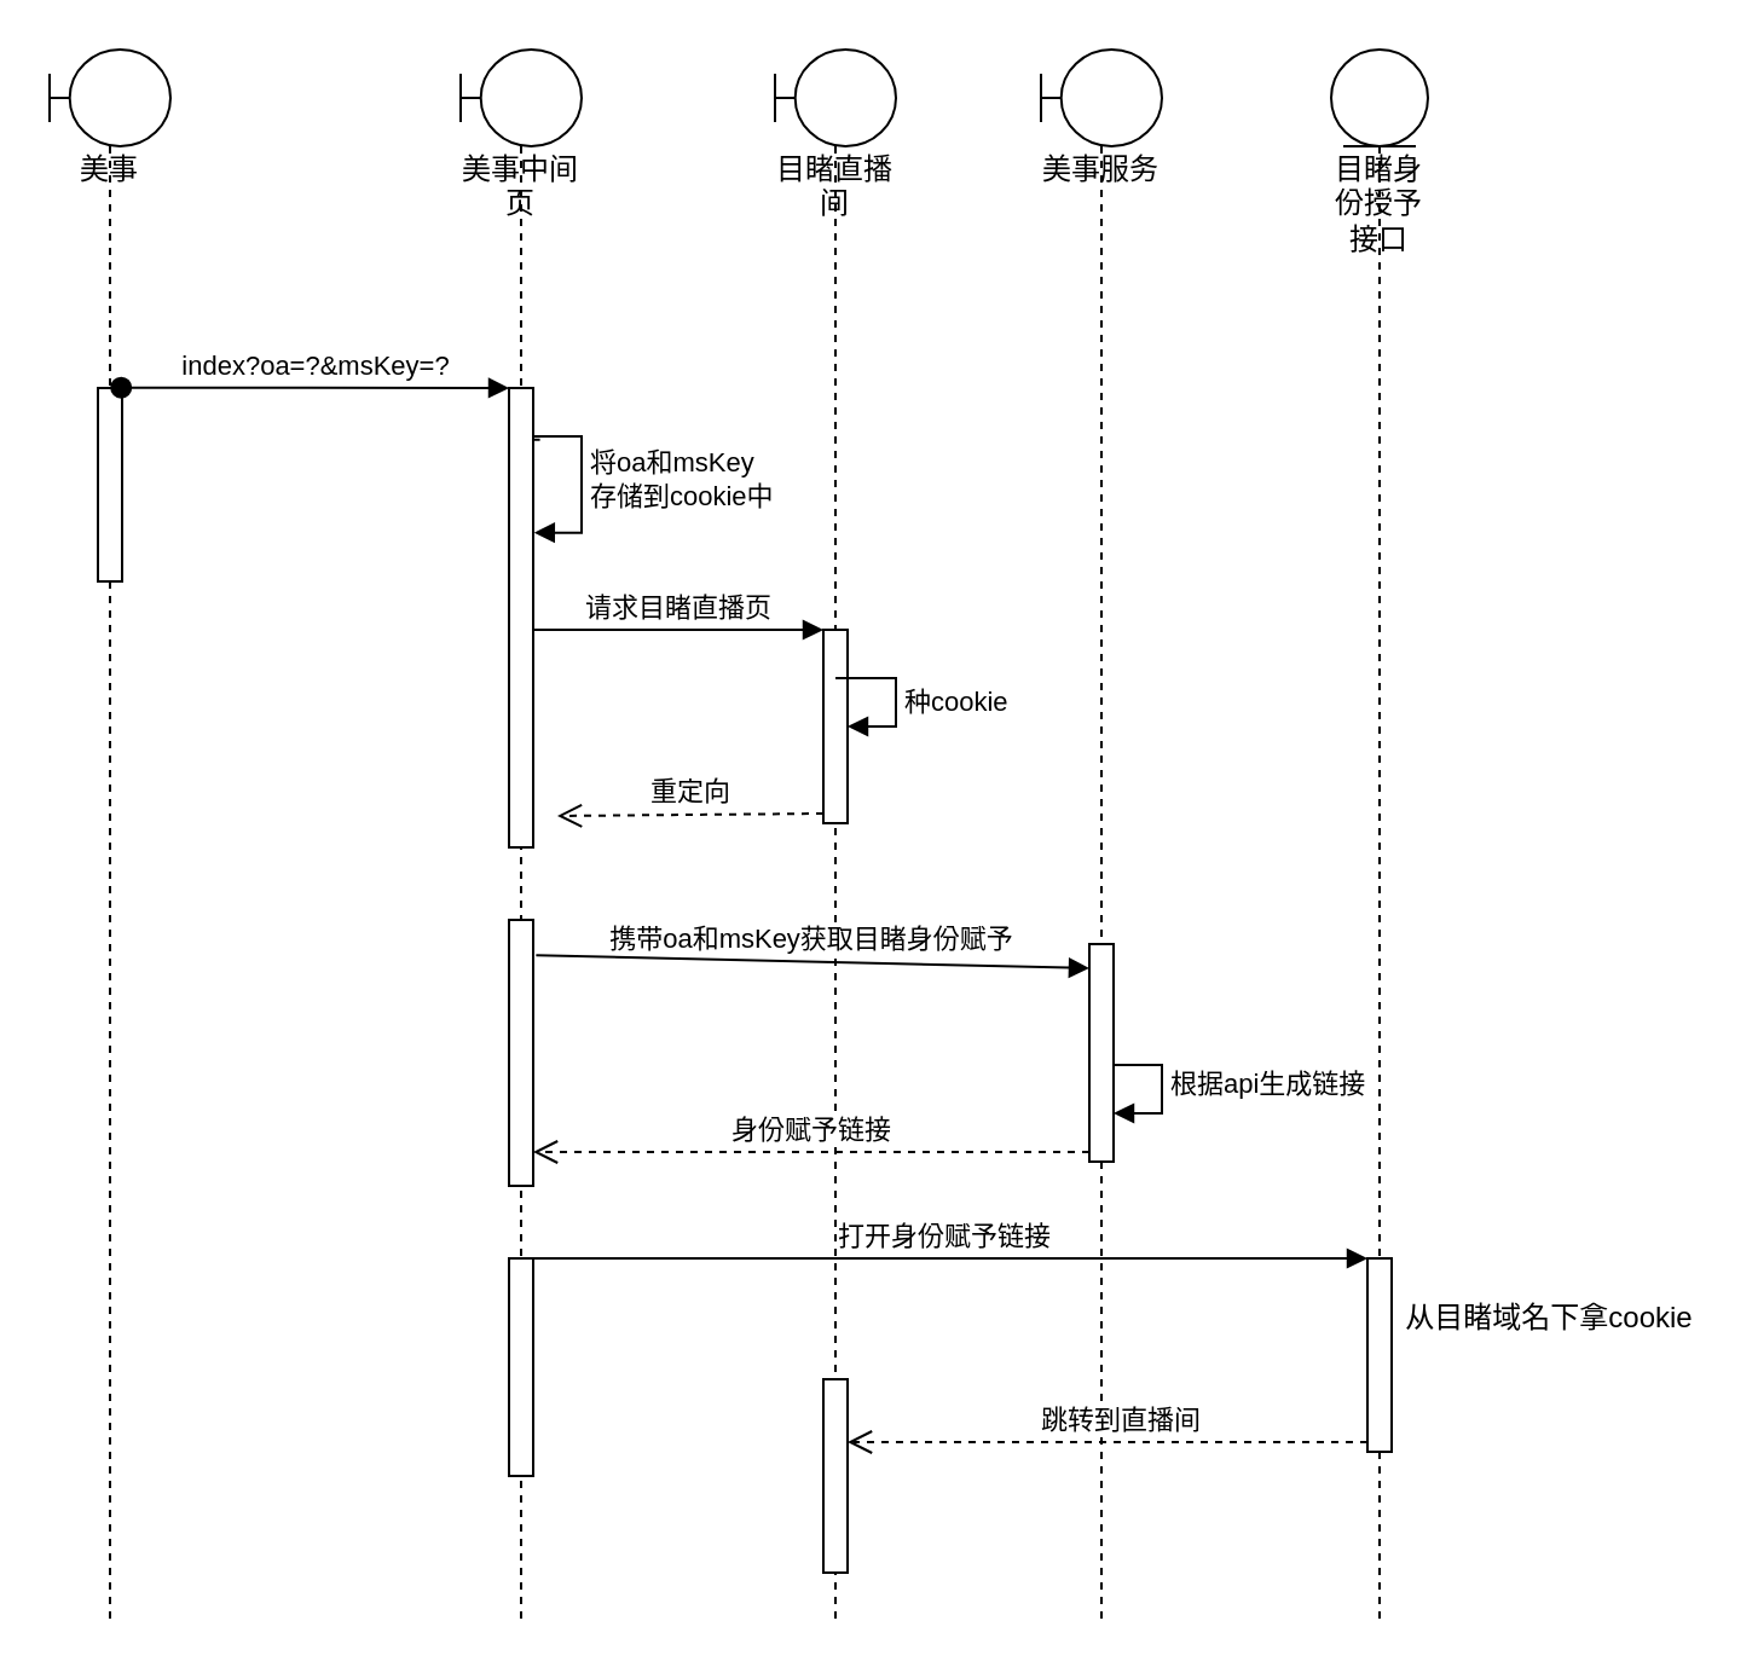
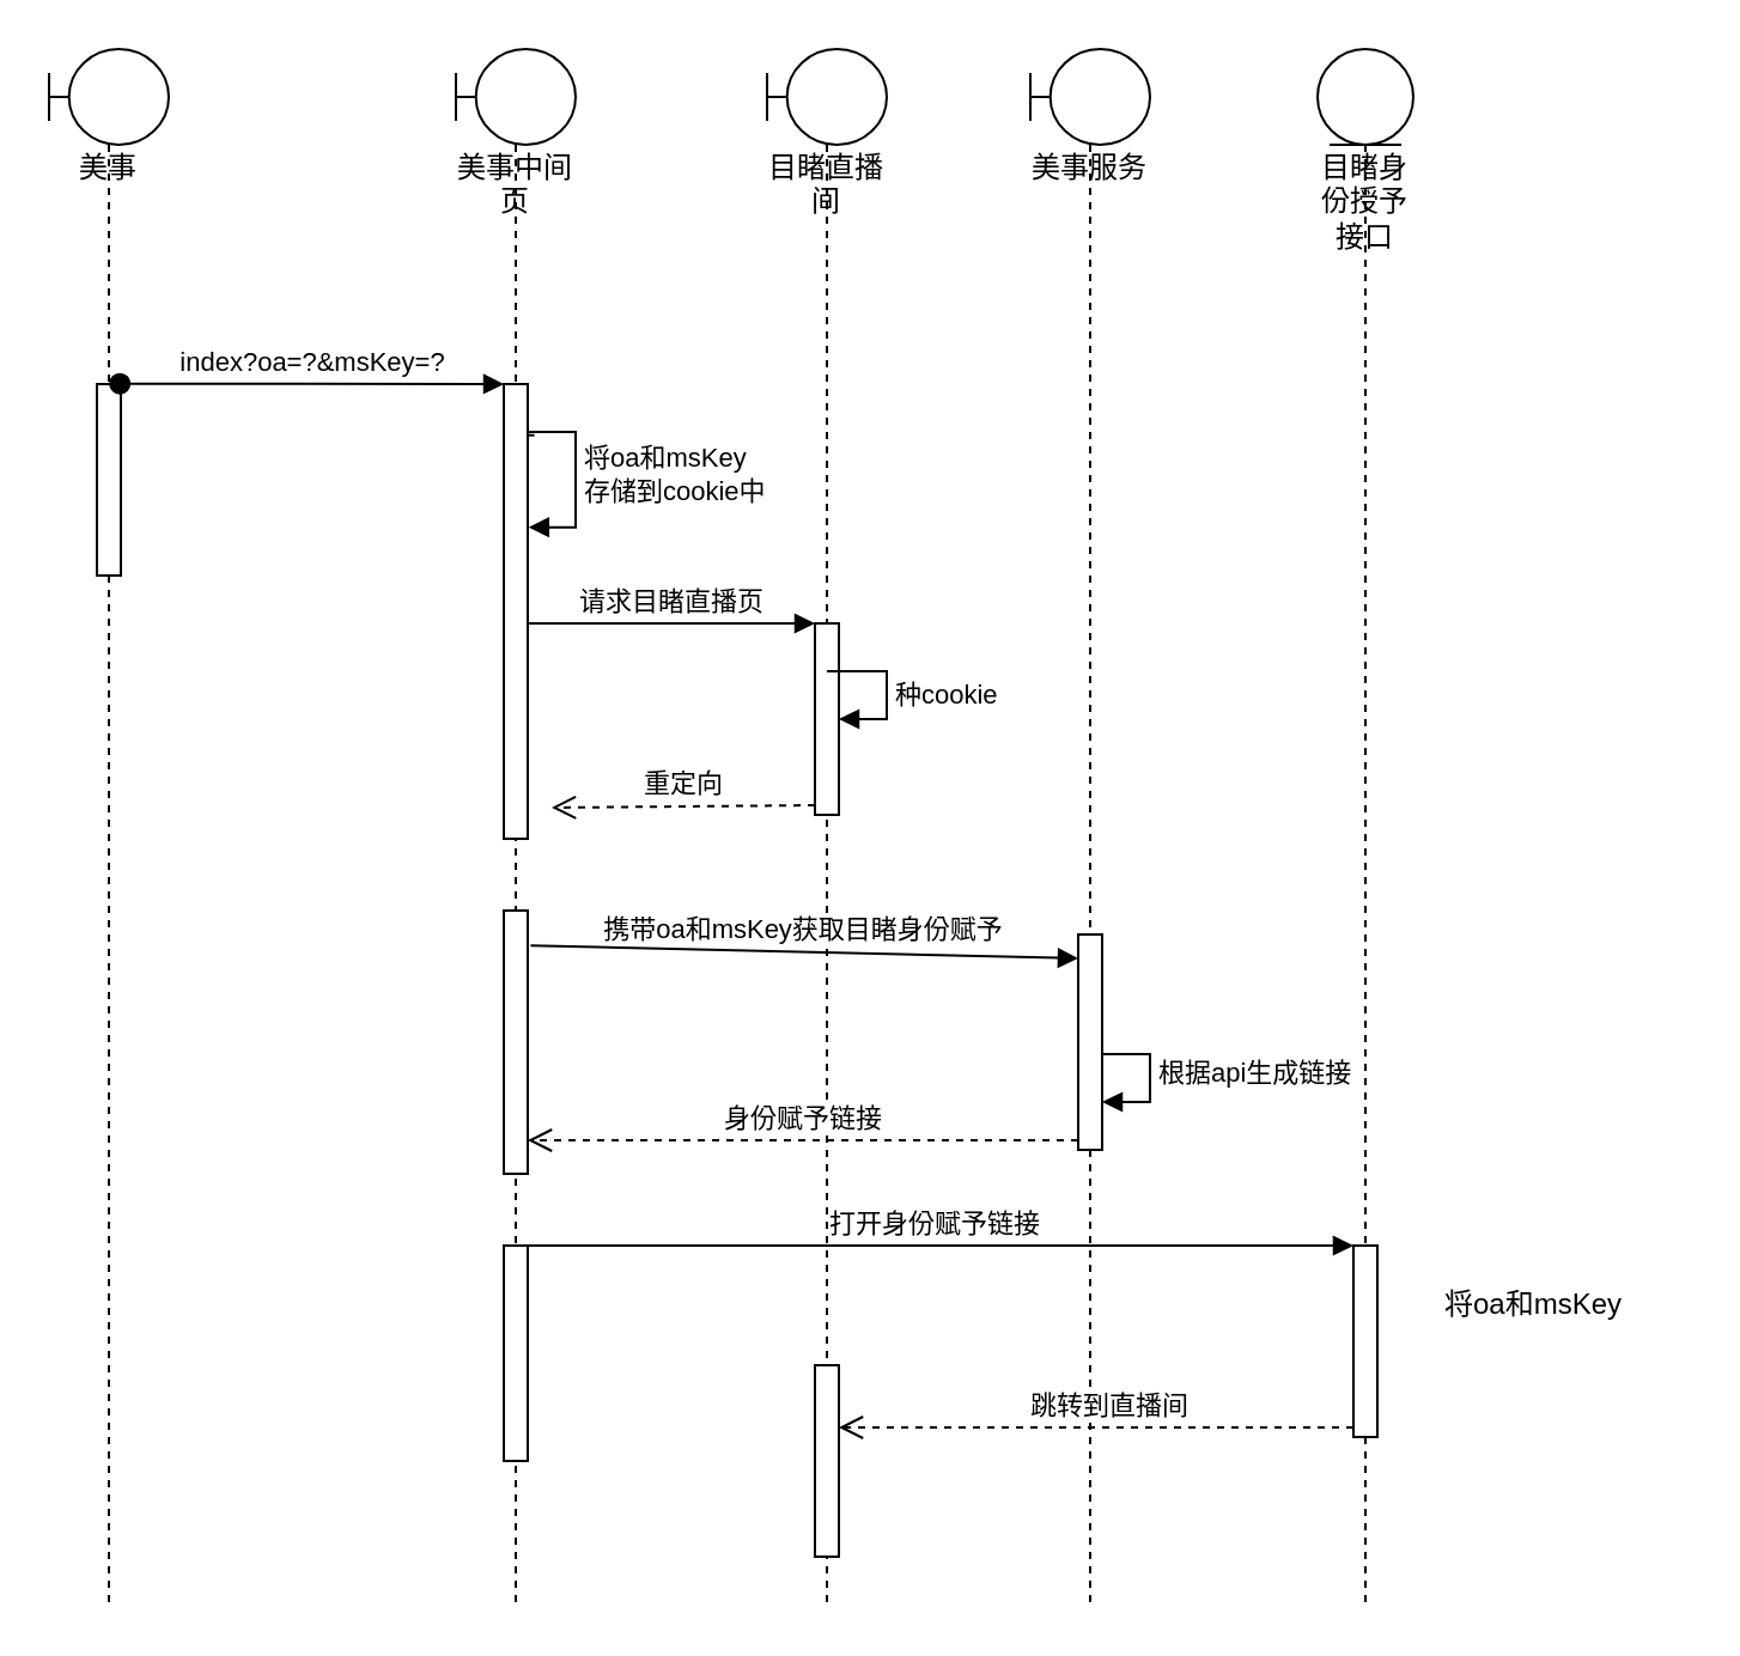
- <mxCell id="25" value="从目睹域名下拿cookie" style="text;html=1;align=center;verticalAlign=middle;resizable=0;points=[];autosize=1;" parent="1" vertex="1"><mxGeometry x="575" y="535" width="130" height="20" as="geometry" /></mxCell>
+ <mxCell id="25" value="将oa和msKey" style="text;html=1;align=center;verticalAlign=middle;resizable=0;points=[];autosize=1;" parent="1" vertex="1"><mxGeometry x="575" y="535" width="130" height="20" as="geometry" /></mxCell>
